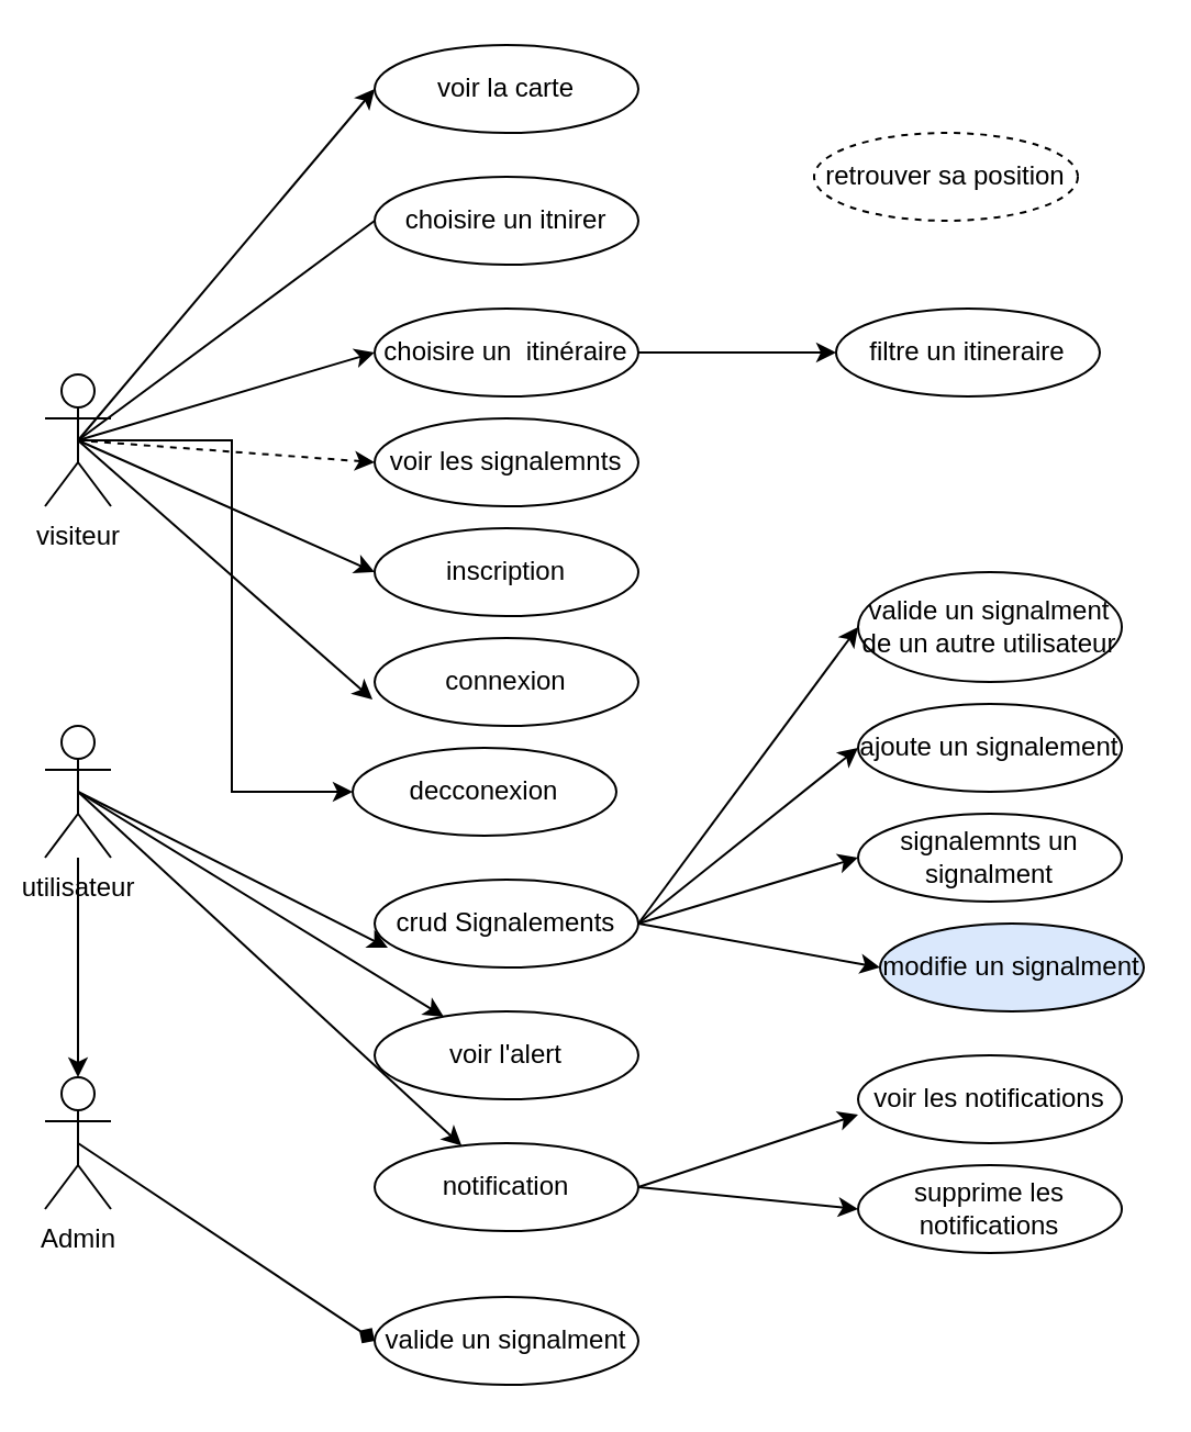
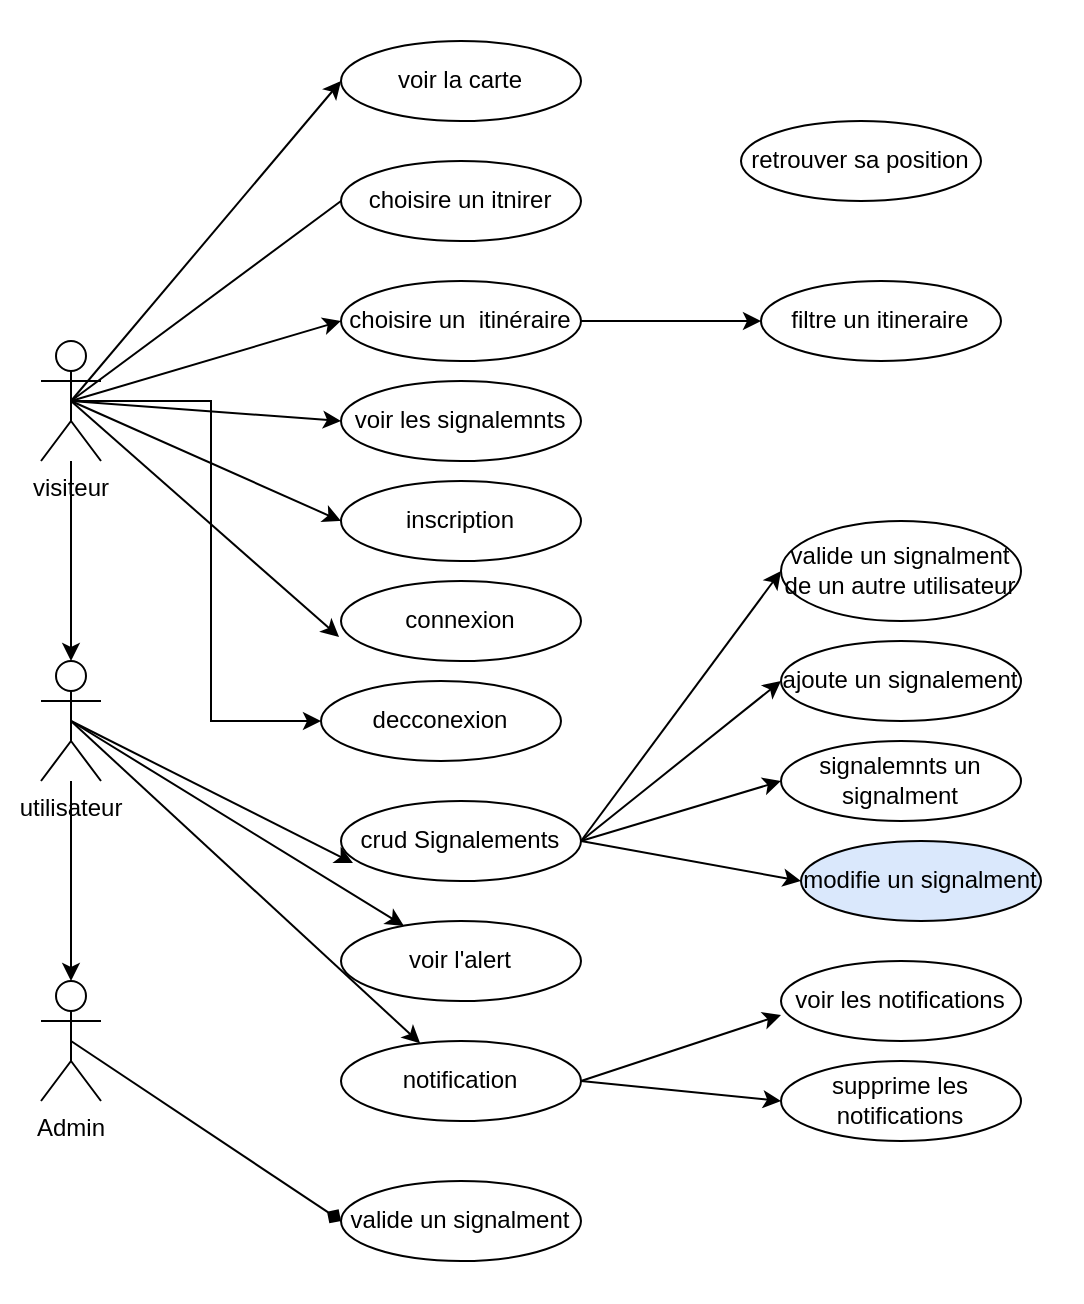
- <mxCell id="42" value="retrouver sa position" style="ellipse;whiteSpace=wrap;html=1;dashed=1;" parent="1" vertex="1"><mxGeometry x="370" y="60" width="120" height="40" as="geometry" /></mxCell>
+ <mxCell id="42" value="retrouver sa position" style="ellipse;whiteSpace=wrap;html=1;" parent="1" vertex="1"><mxGeometry x="370" y="60" width="120" height="40" as="geometry" /></mxCell>
- <mxCell id="6" style="edgeStyle=none;rounded=0;orthogonalLoop=1;jettySize=auto;html=1;exitX=0.5;exitY=0.5;exitDx=0;exitDy=0;exitPerimeter=0;entryX=0;entryY=0.5;entryDx=0;entryDy=0;dashed=1;" parent="1" source="9" target="38" edge="1"><mxGeometry relative="1" as="geometry" /></mxCell>
+ <mxCell id="6" style="edgeStyle=none;rounded=0;orthogonalLoop=1;jettySize=auto;html=1;exitX=0.5;exitY=0.5;exitDx=0;exitDy=0;exitPerimeter=0;entryX=0;entryY=0.5;entryDx=0;entryDy=0;" parent="1" source="9" target="38" edge="1"><mxGeometry relative="1" as="geometry" /></mxCell>
+ <mxCell id="2" value="" style="edgeStyle=orthogonalEdgeStyle;rounded=0;orthogonalLoop=1;jettySize=auto;html=1;" parent="1" source="9" target="12" edge="1"><mxGeometry relative="1" as="geometry" /></mxCell>
